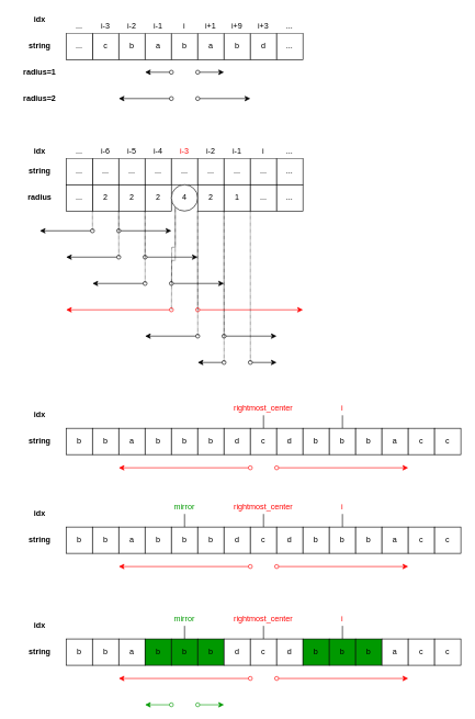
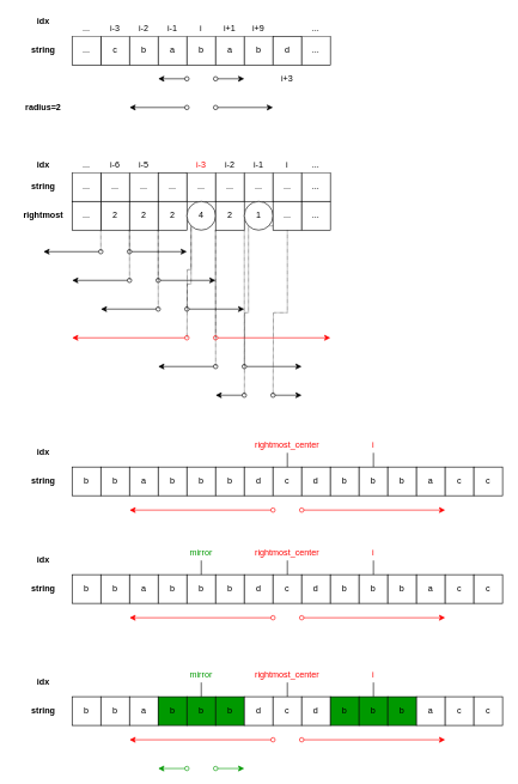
- <mxCell id="15" value="i+3" style="rounded=0;whiteSpace=wrap;html=1;strokeColor=none;" parent="1" vertex="1"><mxGeometry x="380" y="30" width="40" height="20" as="geometry" /></mxCell>
+ <mxCell id="15" value="i+3" style="rounded=0;whiteSpace=wrap;html=1;strokeColor=none;" parent="1" vertex="1"><mxGeometry x="380" y="100" width="40" height="20" as="geometry" /></mxCell>
- <mxCell id="27" value="radius=1" style="rounded=0;whiteSpace=wrap;html=1;strokeColor=none;fontStyle=1" parent="1" vertex="1"><mxGeometry x="20" y="100" width="80" height="20" as="geometry" /></mxCell>
- <mxCell id="38" value="i-4" style="rounded=0;whiteSpace=wrap;html=1;strokeColor=none;" parent="1" vertex="1"><mxGeometry x="220" y="220" width="40" height="20" as="geometry" /></mxCell>
- <mxCell id="49" value="radius" style="rounded=0;whiteSpace=wrap;html=1;strokeColor=none;fontStyle=1" parent="1" vertex="1"><mxGeometry x="20" y="290" width="80" height="20" as="geometry" /></mxCell>
+ <mxCell id="49" value="rightmost" style="rounded=0;whiteSpace=wrap;html=1;strokeColor=none;fontStyle=1" parent="1" vertex="1"><mxGeometry x="20" y="290" width="80" height="20" as="geometry" /></mxCell>
- <mxCell id="66" value="1" style="rounded=0;whiteSpace=wrap;html=1;" parent="1" vertex="1"><mxGeometry x="340" y="280" width="40" height="40" as="geometry" /></mxCell>
+ <mxCell id="66" value="1" style="ellipse;whiteSpace=wrap;html=1;" parent="1" vertex="1"><mxGeometry x="340" y="280" width="40" height="40" as="geometry" /></mxCell>
